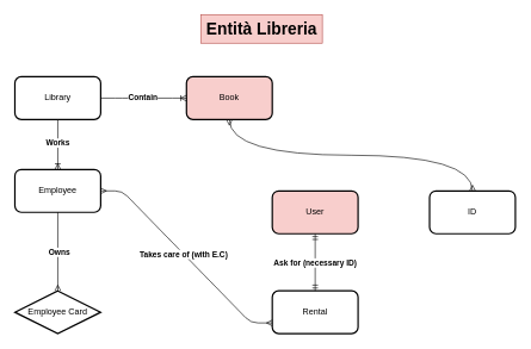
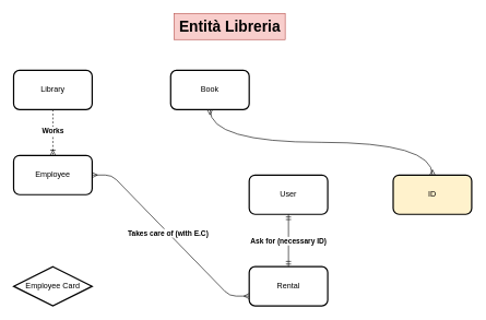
- <mxCell id="18" value="Entità Libreria" style="text;html=1;align=center;verticalAlign=middle;resizable=0;points=[];autosize=1;strokeColor=#b85450;fillColor=#f8cecc;fontStyle=1;fontSize=23;" vertex="1" parent="1"><mxGeometry x="280" y="20" width="170" height="40" as="geometry" /></mxCell>
+ <mxCell id="18" value="Entità Libreria" style="text;html=1;align=center;verticalAlign=middle;resizable=0;points=[];autosize=1;strokeColor=#b85450;fillColor=#f8cecc;fontStyle=1;fontSize=23;" vertex="1" parent="1"><mxGeometry x="265" y="20" width="170" height="40" as="geometry" /></mxCell>
- <mxCell id="9" value="" style="edgeStyle=entityRelationEdgeStyle;fontSize=12;html=1;endArrow=ERoneToMany;exitX=1;exitY=0.5;exitDx=0;exitDy=0;entryX=0;entryY=0.5;entryDx=0;entryDy=0;" edge="1" parent="1" source="5" target="6"><mxGeometry width="100" height="100" relative="1" as="geometry"><mxPoint x="170" y="127" as="sourcePoint" /><mxPoint x="270" y="27" as="targetPoint" /></mxGeometry></mxCell>
- <mxCell id="10" value="Contain" style="edgeLabel;html=1;align=center;verticalAlign=middle;resizable=0;points=[];fontStyle=1" vertex="1" connectable="0" parent="9"><mxGeometry x="-0.033" y="1" relative="1" as="geometry"><mxPoint as="offset" /></mxGeometry></mxCell>
- <mxCell id="6" value="Book" style="rounded=1;whiteSpace=wrap;html=1;strokeWidth=2;fillColor=#f8cecc;" vertex="1" parent="1"><mxGeometry x="260" y="107" width="120" height="60" as="geometry" /></mxCell>
+ <mxCell id="6" value="Book" style="rounded=1;whiteSpace=wrap;html=1;strokeWidth=2;" vertex="1" parent="1"><mxGeometry x="260" y="107" width="120" height="60" as="geometry" /></mxCell>
- <mxCell id="16" value="" style="fontSize=12;html=1;endArrow=ERoneToMany;entryX=0.5;entryY=0;entryDx=0;entryDy=0;exitX=0.5;exitY=1;exitDx=0;exitDy=0;" edge="1" parent="1" source="5" target="3"><mxGeometry width="100" height="100" relative="1" as="geometry"><mxPoint x="120" y="267" as="sourcePoint" /><mxPoint x="220" y="167" as="targetPoint" /></mxGeometry></mxCell>
+ <mxCell id="16" value="" style="fontSize=12;html=1;endArrow=ERoneToMany;entryX=0.5;entryY=0;entryDx=0;entryDy=0;exitX=0.5;exitY=1;exitDx=0;exitDy=0;dashed=1;" edge="1" parent="1" source="5" target="3"><mxGeometry width="100" height="100" relative="1" as="geometry"><mxPoint x="120" y="267" as="sourcePoint" /><mxPoint x="220" y="167" as="targetPoint" /></mxGeometry></mxCell>
- <mxCell id="2" value="User" style="rounded=1;whiteSpace=wrap;html=1;strokeWidth=2;fillColor=#f8cecc;" vertex="1" parent="1"><mxGeometry x="380" y="267" width="120" height="60" as="geometry" /></mxCell>
+ <mxCell id="2" value="User" style="rounded=1;whiteSpace=wrap;html=1;strokeWidth=2;" vertex="1" parent="1"><mxGeometry x="380" y="267" width="120" height="60" as="geometry" /></mxCell>
- <mxCell id="8" value="ID" style="rounded=1;whiteSpace=wrap;html=1;strokeWidth=2;" vertex="1" parent="1"><mxGeometry x="600" y="267" width="120" height="60" as="geometry" /></mxCell>
+ <mxCell id="8" value="ID" style="rounded=1;whiteSpace=wrap;html=1;strokeWidth=2;fillColor=#fff2cc;" vertex="1" parent="1"><mxGeometry x="600" y="267" width="120" height="60" as="geometry" /></mxCell>
- <mxCell id="19" value="" style="fontSize=12;html=1;endArrow=ERmany;exitX=0.5;exitY=1;exitDx=0;exitDy=0;entryX=0.5;entryY=0;entryDx=0;entryDy=0;" edge="1" parent="1" source="3" target="4"><mxGeometry width="100" height="100" relative="1" as="geometry"><mxPoint x="70" y="350" as="sourcePoint" /><mxPoint x="170" y="350" as="targetPoint" /></mxGeometry></mxCell>
- <mxCell id="20" value="Owns" style="edgeLabel;html=1;align=center;verticalAlign=middle;resizable=0;points=[];fontStyle=1" vertex="1" connectable="0" parent="19"><mxGeometry x="0.004" y="1" relative="1" as="geometry"><mxPoint as="offset" /></mxGeometry></mxCell>
